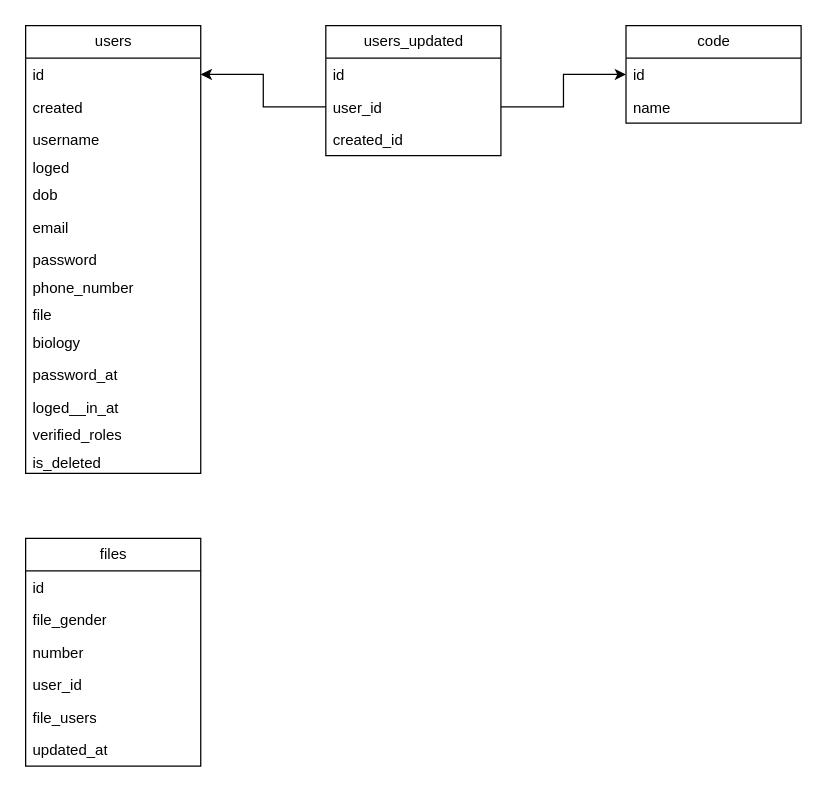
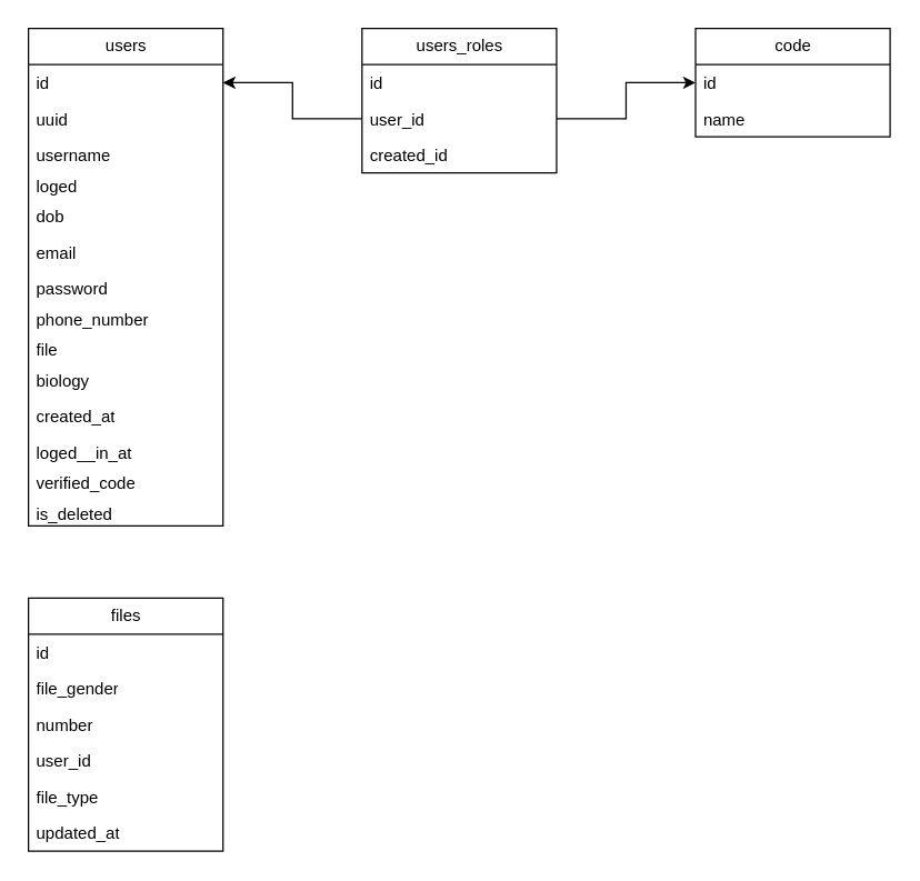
- <mxCell id="20" value="users_updated" style="swimlane;fontStyle=0;childLayout=stackLayout;horizontal=1;startSize=26;fillColor=none;horizontalStack=0;resizeParent=1;resizeParentMax=0;resizeLast=0;collapsible=1;marginBottom=0;html=1;" parent="1" vertex="1"><mxGeometry x="260" y="20" width="140" height="104" as="geometry"><mxRectangle x="210" y="230" width="70" height="30" as="alternateBounds" /></mxGeometry></mxCell>
+ <mxCell id="20" value="users_roles" style="swimlane;fontStyle=0;childLayout=stackLayout;horizontal=1;startSize=26;fillColor=none;horizontalStack=0;resizeParent=1;resizeParentMax=0;resizeLast=0;collapsible=1;marginBottom=0;html=1;" parent="1" vertex="1"><mxGeometry x="260" y="20" width="140" height="104" as="geometry"><mxRectangle x="210" y="230" width="70" height="30" as="alternateBounds" /></mxGeometry></mxCell>
- <mxCell id="4" value="created" style="text;strokeColor=none;fillColor=none;align=left;verticalAlign=top;spacingLeft=4;spacingRight=4;overflow=hidden;rotatable=0;points=[[0,0.5],[1,0.5]];portConstraint=eastwest;whiteSpace=wrap;html=1;" parent="2" vertex="1"><mxGeometry y="52" width="140" height="26" as="geometry" /></mxCell>
+ <mxCell id="4" value="uuid" style="text;strokeColor=none;fillColor=none;align=left;verticalAlign=top;spacingLeft=4;spacingRight=4;overflow=hidden;rotatable=0;points=[[0,0.5],[1,0.5]];portConstraint=eastwest;whiteSpace=wrap;html=1;" parent="2" vertex="1"><mxGeometry y="52" width="140" height="26" as="geometry" /></mxCell>
- <mxCell id="13" value="password_at" style="text;strokeColor=none;fillColor=none;align=left;verticalAlign=top;spacingLeft=4;spacingRight=4;overflow=hidden;rotatable=0;points=[[0,0.5],[1,0.5]];portConstraint=eastwest;whiteSpace=wrap;html=1;" parent="2" vertex="1"><mxGeometry y="266" width="140" height="26" as="geometry" /></mxCell>
+ <mxCell id="13" value="created_at" style="text;strokeColor=none;fillColor=none;align=left;verticalAlign=top;spacingLeft=4;spacingRight=4;overflow=hidden;rotatable=0;points=[[0,0.5],[1,0.5]];portConstraint=eastwest;whiteSpace=wrap;html=1;" parent="2" vertex="1"><mxGeometry y="266" width="140" height="26" as="geometry" /></mxCell>
- <mxCell id="15" value="verified_roles" style="text;strokeColor=none;fillColor=none;align=left;verticalAlign=top;spacingLeft=4;spacingRight=4;overflow=hidden;rotatable=0;points=[[0,0.5],[1,0.5]];portConstraint=eastwest;whiteSpace=wrap;html=1;" parent="2" vertex="1"><mxGeometry y="314" width="140" height="22" as="geometry" /></mxCell>
+ <mxCell id="15" value="verified_code" style="text;strokeColor=none;fillColor=none;align=left;verticalAlign=top;spacingLeft=4;spacingRight=4;overflow=hidden;rotatable=0;points=[[0,0.5],[1,0.5]];portConstraint=eastwest;whiteSpace=wrap;html=1;" parent="2" vertex="1"><mxGeometry y="314" width="140" height="22" as="geometry" /></mxCell>
- <mxCell id="31" value="file_users" style="text;strokeColor=none;fillColor=none;align=left;verticalAlign=top;spacingLeft=4;spacingRight=4;overflow=hidden;rotatable=0;points=[[0,0.5],[1,0.5]];portConstraint=eastwest;whiteSpace=wrap;html=1;" vertex="1" parent="26"><mxGeometry y="130" width="140" height="26" as="geometry" /></mxCell>
+ <mxCell id="31" value="file_type" style="text;strokeColor=none;fillColor=none;align=left;verticalAlign=top;spacingLeft=4;spacingRight=4;overflow=hidden;rotatable=0;points=[[0,0.5],[1,0.5]];portConstraint=eastwest;whiteSpace=wrap;html=1;" vertex="1" parent="26"><mxGeometry y="130" width="140" height="26" as="geometry" /></mxCell>
